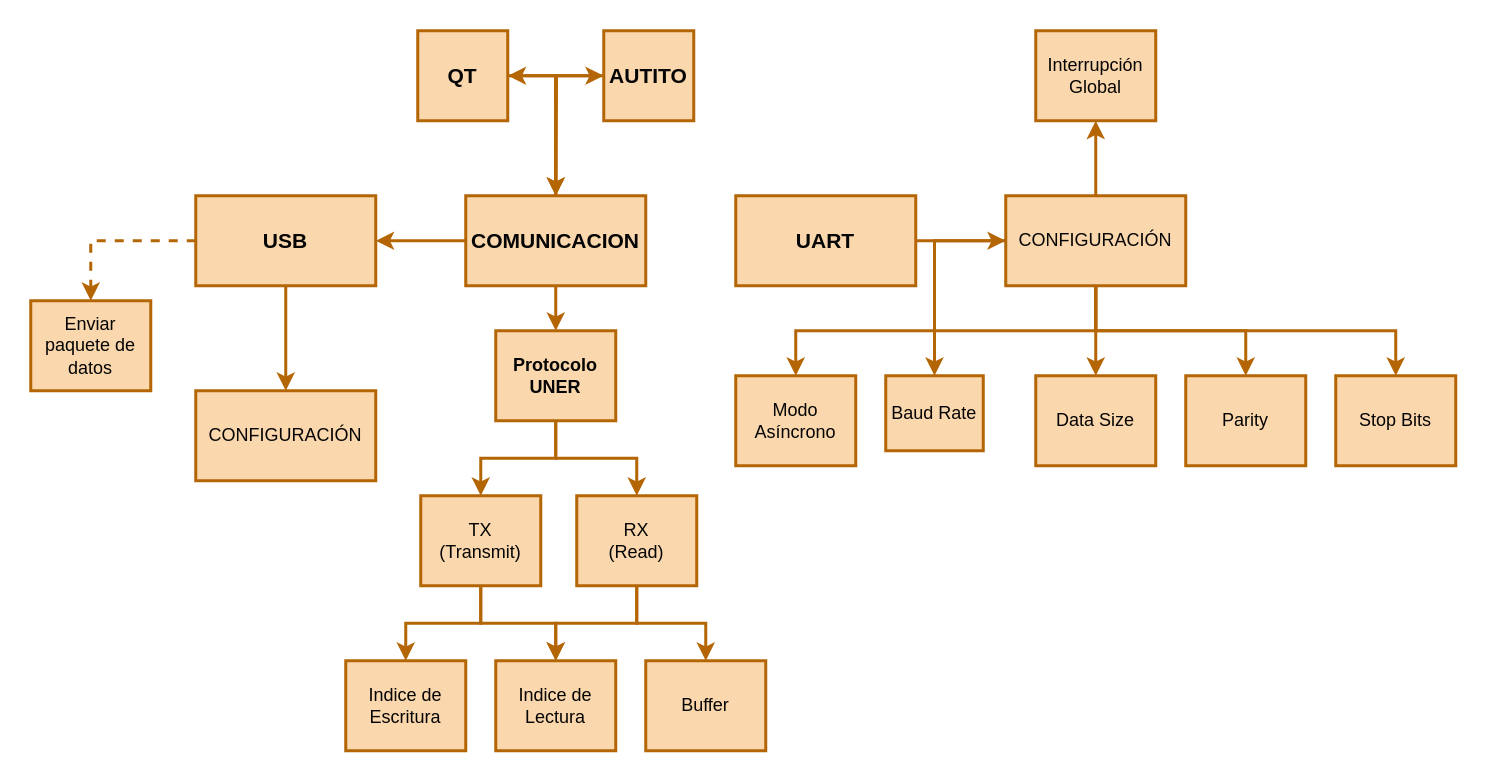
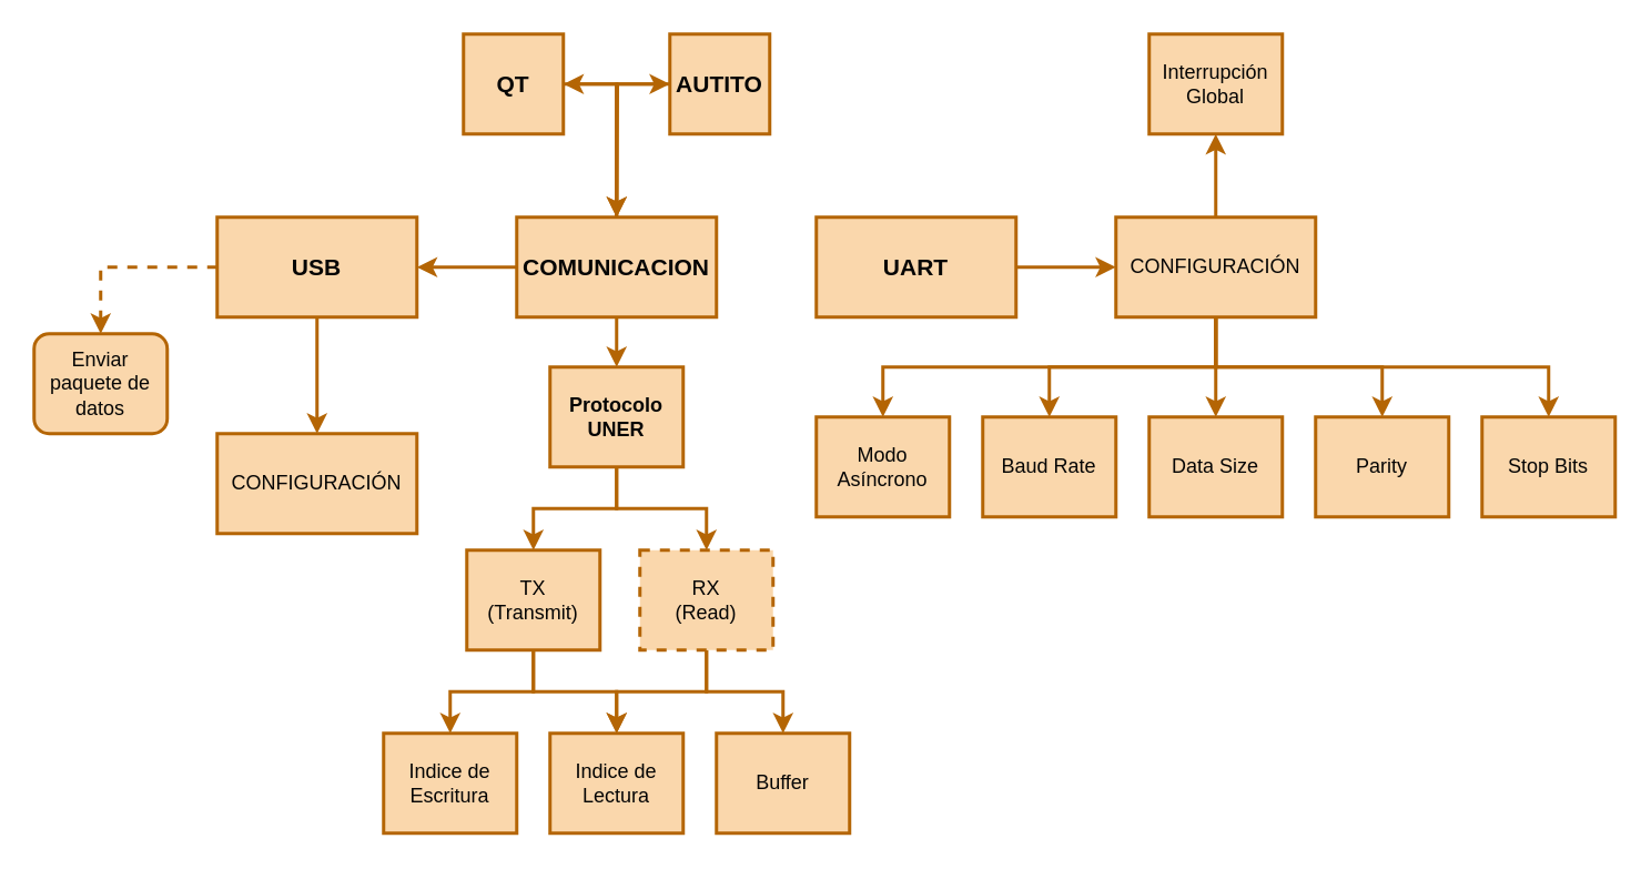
- <mxCell id="37" value="Enviar paquete de datos" style="whiteSpace=wrap;html=1;fillColor=#fad7ac;strokeColor=#B46504;fontColor=#050505;strokeWidth=2;" parent="1" vertex="1"><mxGeometry x="20" y="200" width="80" height="60" as="geometry" /></mxCell>
+ <mxCell id="37" value="Enviar paquete de datos" style="whiteSpace=wrap;html=1;fillColor=#fad7ac;strokeColor=#B46504;fontColor=#050505;strokeWidth=2;rounded=1;" parent="1" vertex="1"><mxGeometry x="20" y="200" width="80" height="60" as="geometry" /></mxCell>
- <mxCell id="20" value="Baud Rate" style="whiteSpace=wrap;html=1;fillColor=#fad7ac;strokeColor=#B46504;fontColor=#050505;strokeWidth=2;" parent="1" vertex="1"><mxGeometry x="590" y="250" width="65" height="50" as="geometry" /></mxCell>
+ <mxCell id="20" value="Baud Rate" style="whiteSpace=wrap;html=1;fillColor=#fad7ac;strokeColor=#B46504;fontColor=#050505;strokeWidth=2;" parent="1" vertex="1"><mxGeometry x="590" y="250" width="80" height="60" as="geometry" /></mxCell>
- <mxCell id="35" value="RX&lt;div&gt;(Read)&lt;/div&gt;" style="whiteSpace=wrap;html=1;fillColor=#fad7ac;strokeColor=#B46504;fontColor=#050505;strokeWidth=2;" parent="1" vertex="1"><mxGeometry x="384" y="330" width="80" height="60" as="geometry" /></mxCell>
+ <mxCell id="35" value="RX&lt;div&gt;(Read)&lt;/div&gt;" style="whiteSpace=wrap;html=1;fillColor=#fad7ac;strokeColor=#B46504;fontColor=#050505;strokeWidth=2;dashed=1;" parent="1" vertex="1"><mxGeometry x="384" y="330" width="80" height="60" as="geometry" /></mxCell>
